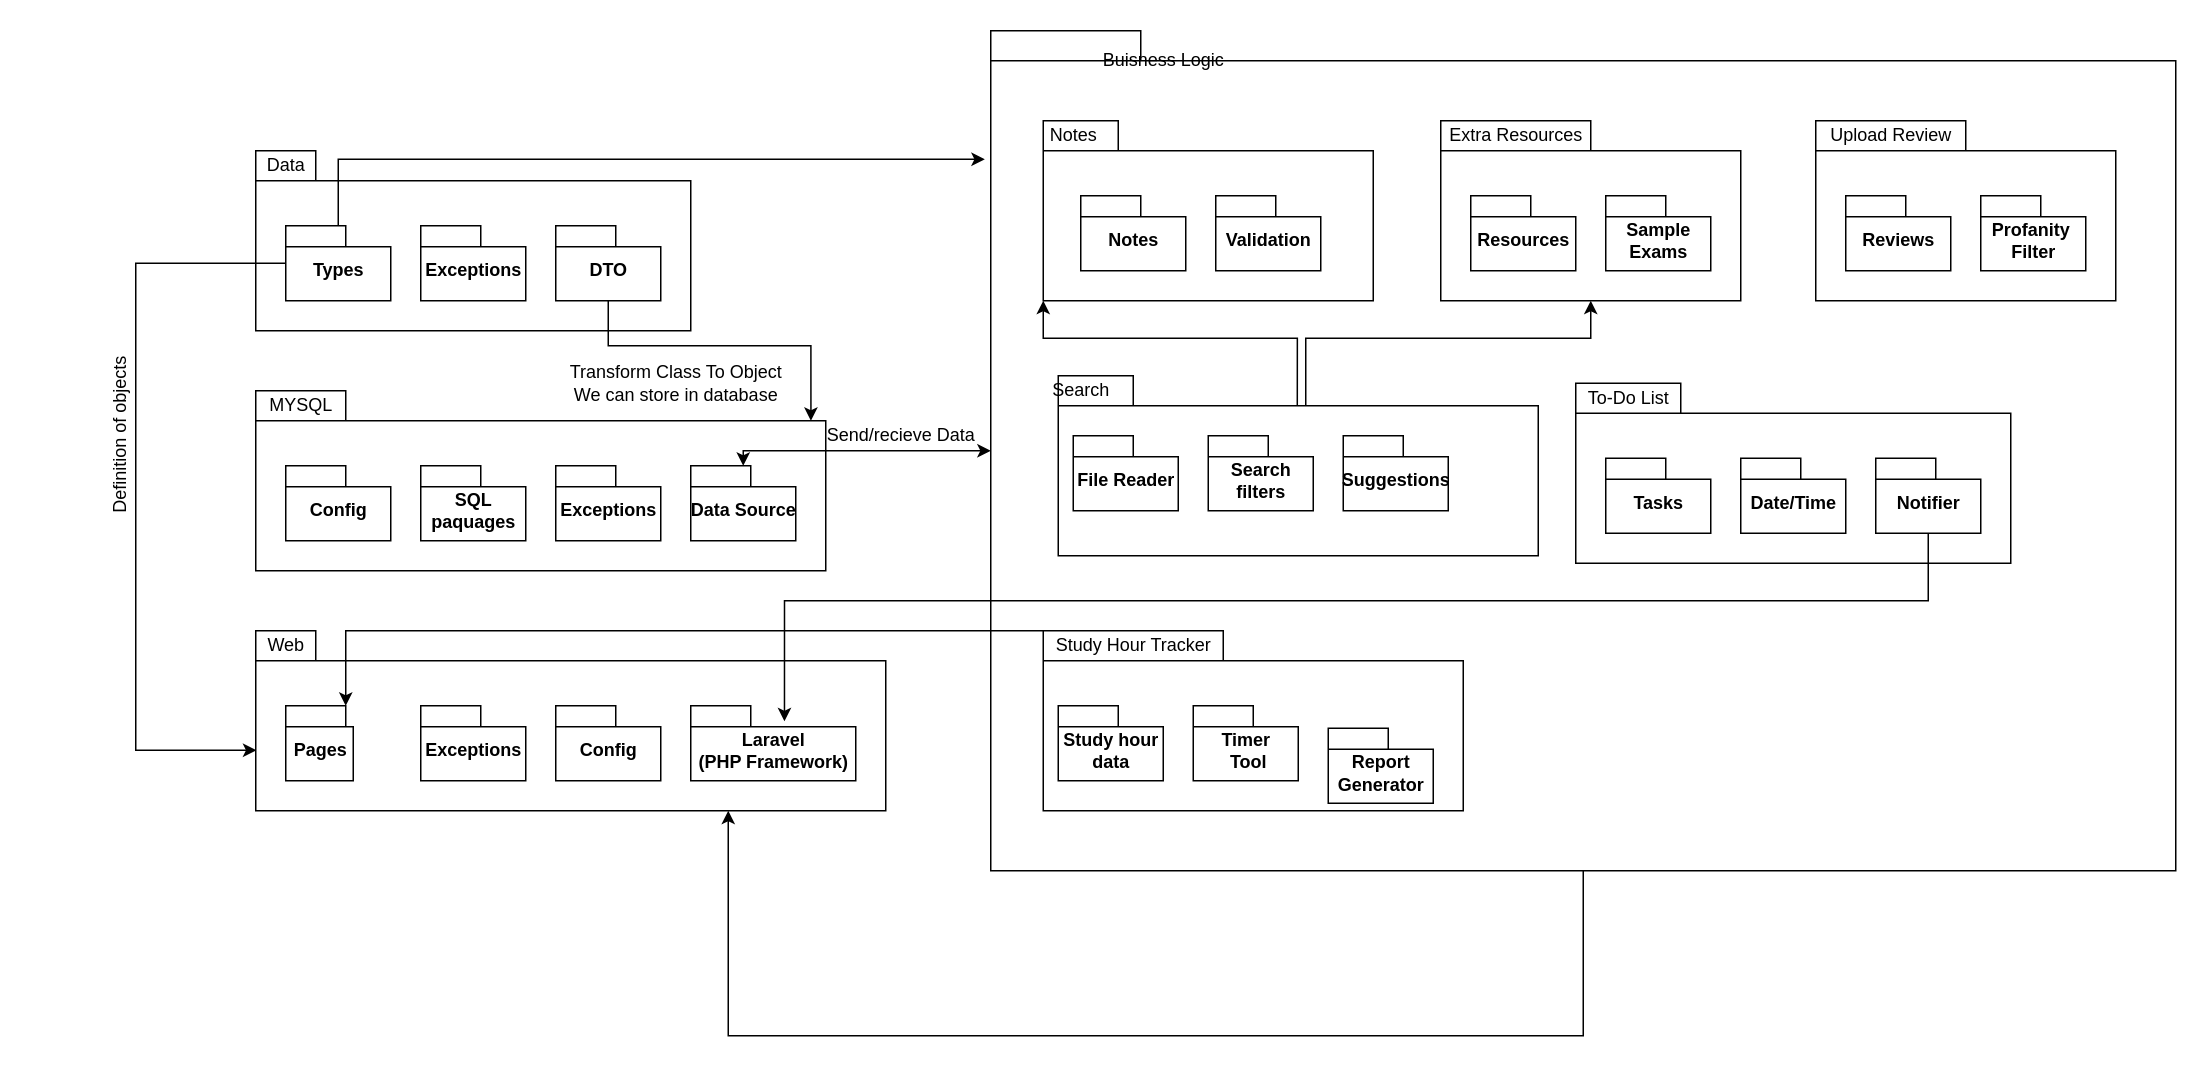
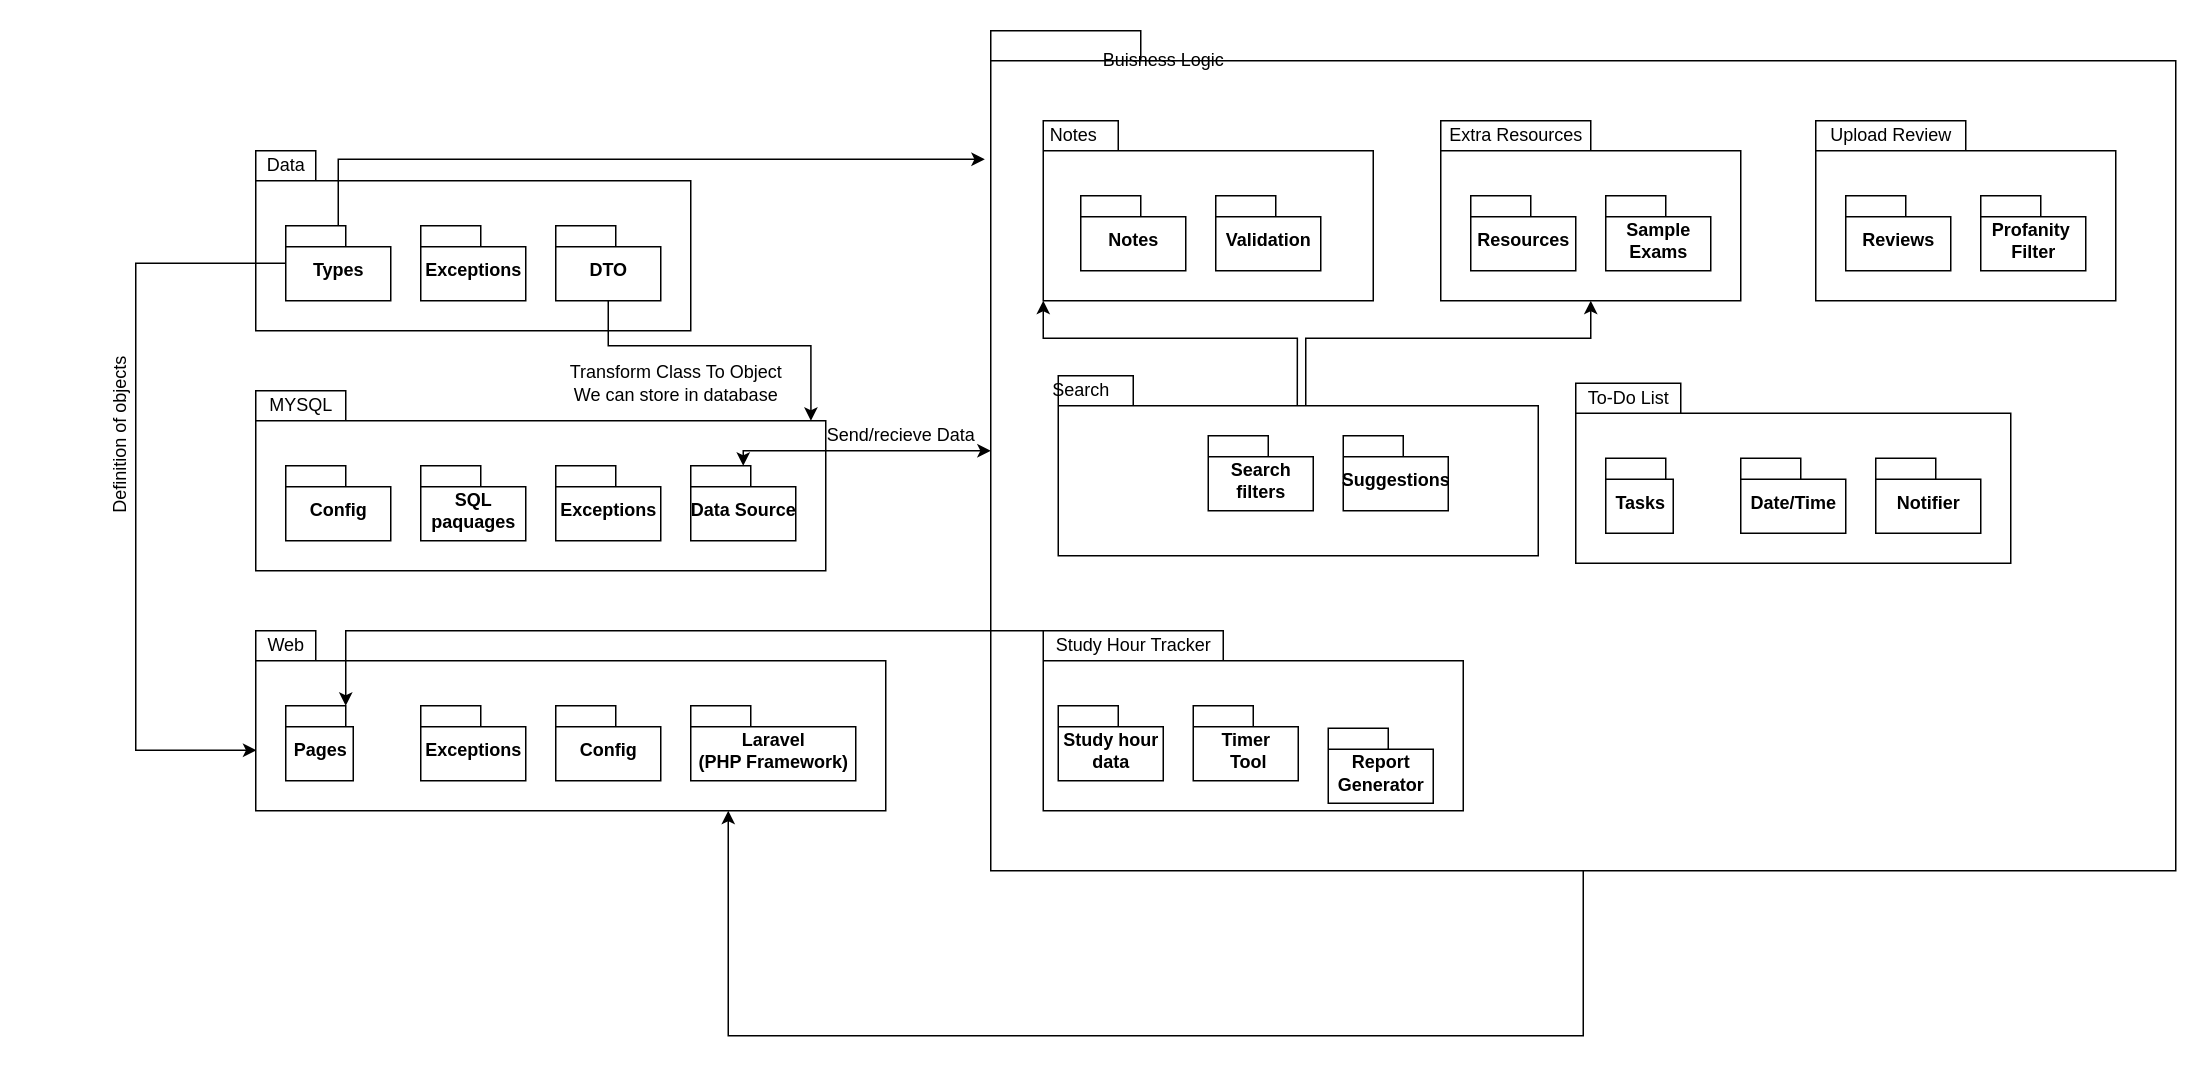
- <mxCell id="42" value="File Reader" style="shape=folder;fontStyle=1;spacingTop=10;tabWidth=40;tabHeight=14;tabPosition=left;html=1;" parent="1" vertex="1"><mxGeometry x="715" y="290" width="70" height="50" as="geometry" /></mxCell>
- <mxCell id="47" value="Tasks" style="shape=folder;fontStyle=1;spacingTop=10;tabWidth=40;tabHeight=14;tabPosition=left;html=1;" parent="1" vertex="1"><mxGeometry x="1070" y="305" width="70" height="50" as="geometry" /></mxCell>
+ <mxCell id="47" value="Tasks" style="shape=folder;fontStyle=1;spacingTop=10;tabWidth=40;tabHeight=14;tabPosition=left;html=1;" parent="1" vertex="1"><mxGeometry x="1070" y="305" width="45" height="50" as="geometry" /></mxCell>
- <mxCell id="49" style="edgeStyle=orthogonalEdgeStyle;rounded=0;orthogonalLoop=1;jettySize=auto;html=1;entryX=0.568;entryY=0.207;entryDx=0;entryDy=0;entryPerimeter=0;shadow=0;startArrow=none;startFill=0;" edge="1" parent="1" source="50" target="19"><mxGeometry relative="1" as="geometry"><Array as="points"><mxPoint x="1285" y="400" /><mxPoint x="522" y="400" /></Array></mxGeometry></mxCell>
